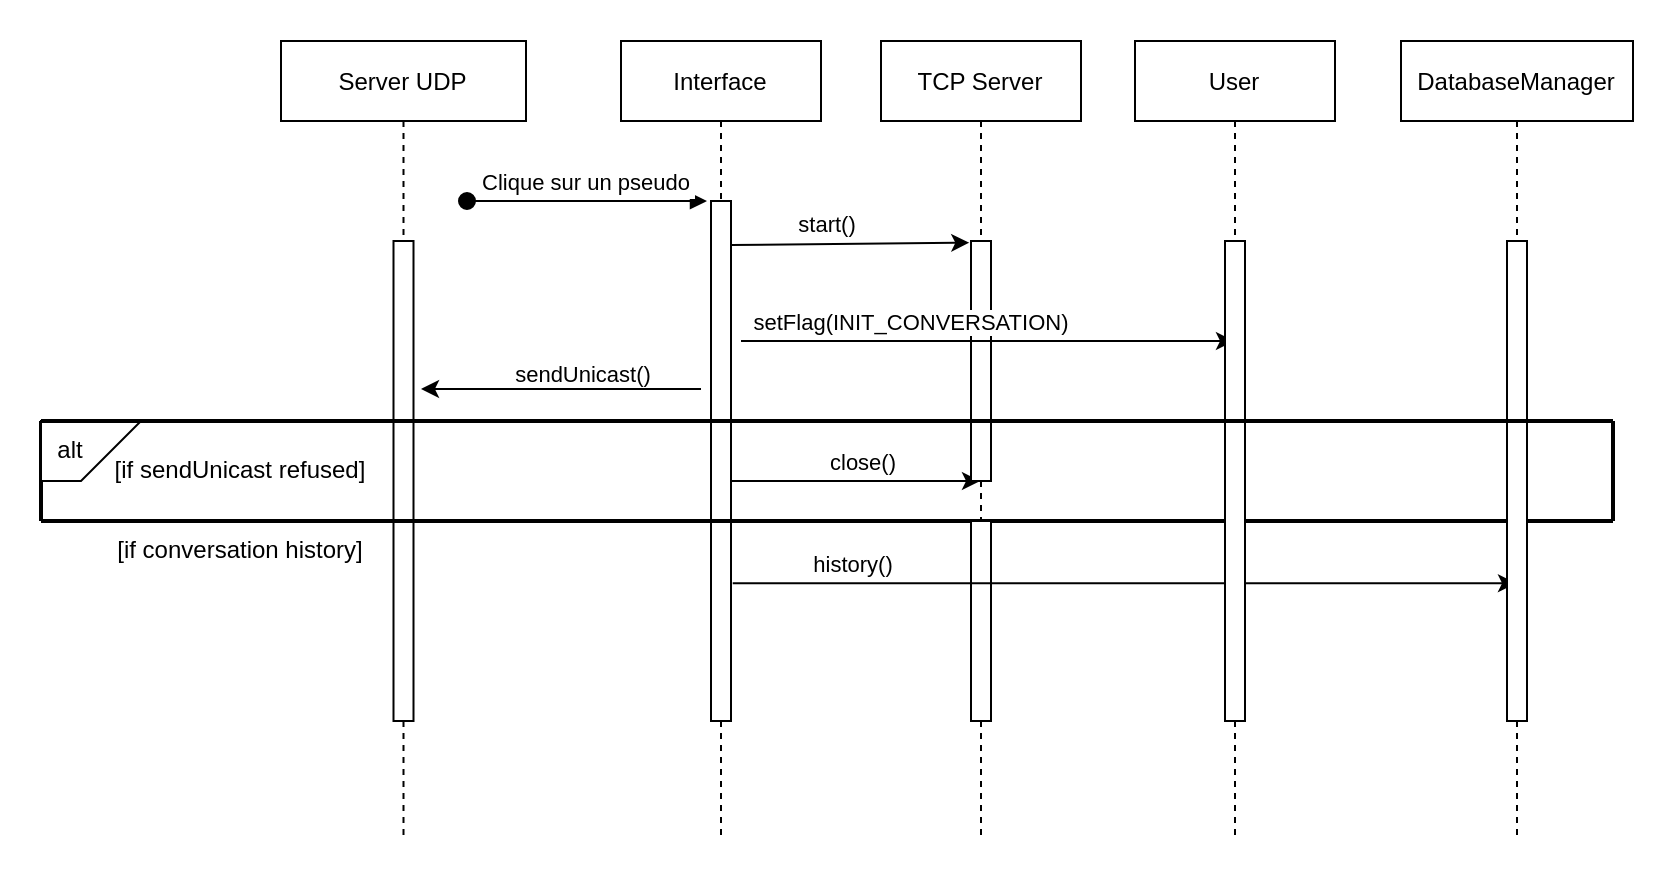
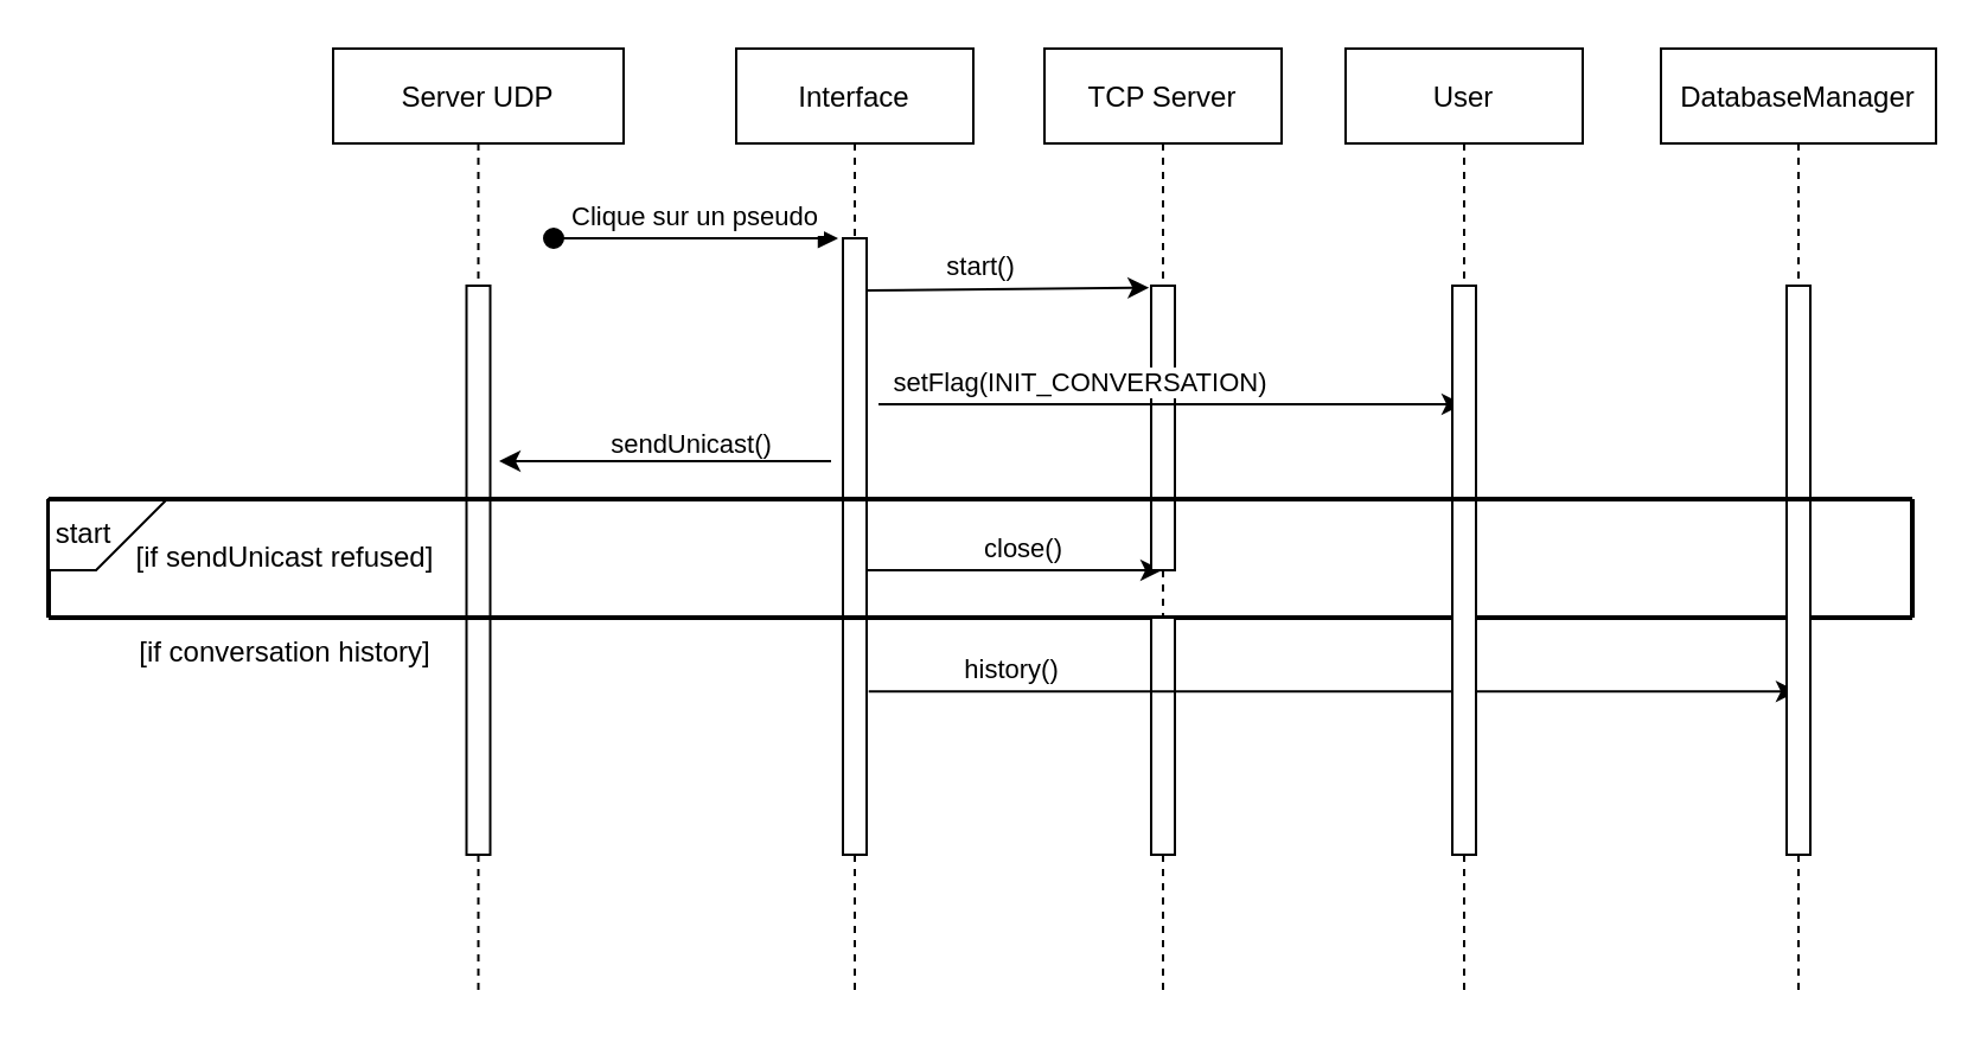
- <mxCell id="26" value="alt&amp;nbsp;&amp;nbsp;&amp;nbsp;&amp;nbsp;&amp;nbsp;&amp;nbsp; " style="shape=card;whiteSpace=wrap;html=1;rounded=0;shadow=0;fontFamily=Helvetica;fontSize=12;fontColor=default;strokeColor=default;strokeWidth=1;fillColor=default;gradientColor=none;flipV=1;flipH=1;" vertex="1" parent="1"><mxGeometry x="20" y="210" width="50" height="30" as="geometry" /></mxCell>
+ <mxCell id="26" value="start&amp;nbsp;&amp;nbsp;&amp;nbsp;&amp;nbsp;&amp;nbsp;&amp;nbsp; " style="shape=card;whiteSpace=wrap;html=1;rounded=0;shadow=0;fontFamily=Helvetica;fontSize=12;fontColor=default;strokeColor=default;strokeWidth=1;fillColor=default;gradientColor=none;flipV=1;flipH=1;" vertex="1" parent="1"><mxGeometry x="20" y="210" width="50" height="30" as="geometry" /></mxCell>
